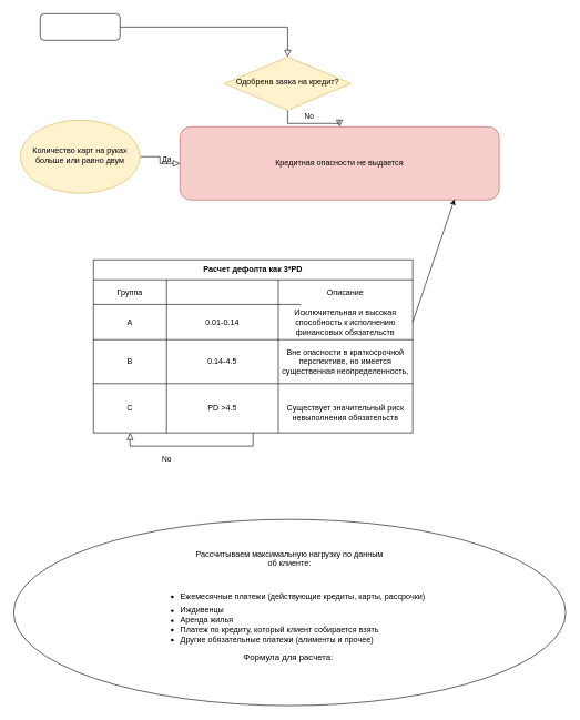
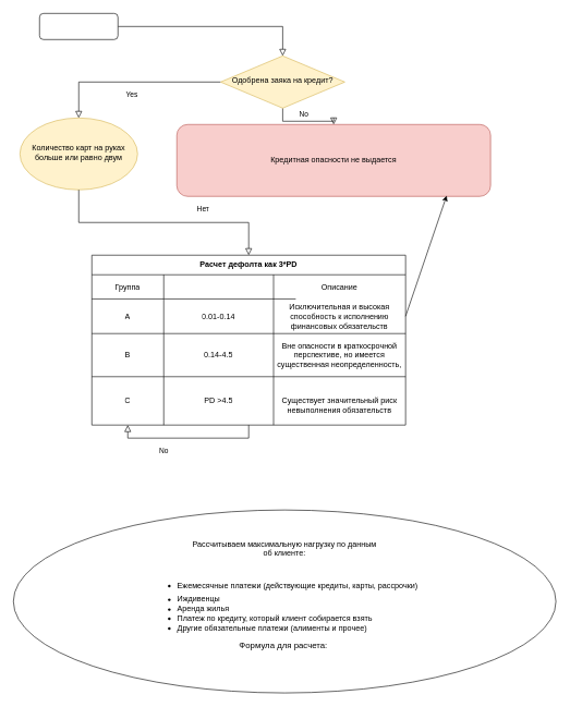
+ <mxCell id="4" value="Yes" style="rounded=0;html=1;jettySize=auto;orthogonalLoop=1;fontSize=11;endArrow=block;endFill=0;endSize=8;strokeWidth=1;shadow=0;labelBackgroundColor=none;edgeStyle=orthogonalEdgeStyle;" parent="1" source="6" target="9" edge="1"><mxGeometry y="20" relative="1" as="geometry"><mxPoint as="offset" /></mxGeometry></mxCell>
- <mxCell id="8" value="Да" style="edgeStyle=orthogonalEdgeStyle;rounded=0;html=1;jettySize=auto;orthogonalLoop=1;fontSize=11;endArrow=block;endFill=0;endSize=8;strokeWidth=1;shadow=0;labelBackgroundColor=none;" parent="1" source="9" target="11" edge="1"><mxGeometry y="10" relative="1" as="geometry"><mxPoint as="offset" /></mxGeometry></mxCell>
+ <mxCell id="12" value="Нет" style="rounded=0;html=1;jettySize=auto;orthogonalLoop=1;fontSize=11;endArrow=block;endFill=0;endSize=8;strokeWidth=1;shadow=0;labelBackgroundColor=none;edgeStyle=orthogonalEdgeStyle;" edge="1" parent="1" source="9" target="14"><mxGeometry x="0.333" y="20" relative="1" as="geometry"><mxPoint as="offset" /><mxPoint x="220" y="335" as="sourcePoint" /><mxPoint x="735" y="530" as="targetPoint" /></mxGeometry></mxCell>
